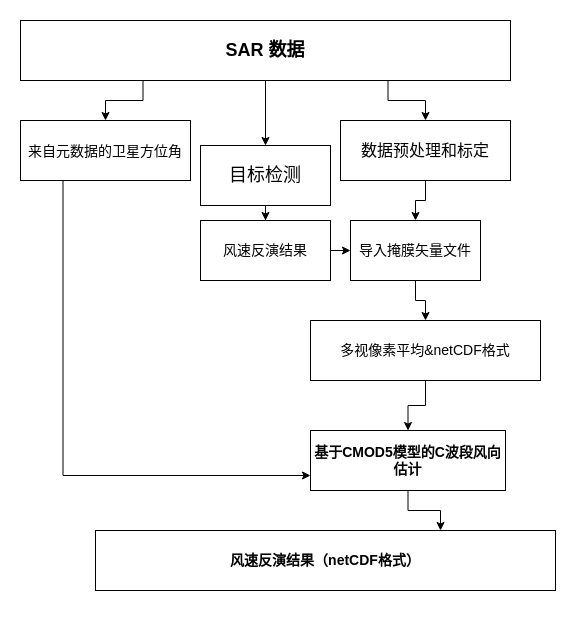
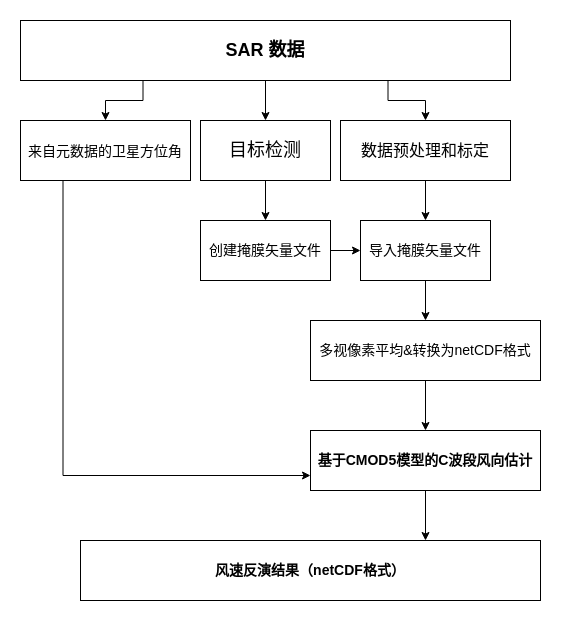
- <mxCell id="9" value="&lt;font style=&quot;font-size: 18px&quot;&gt;目标检测&lt;/font&gt;&lt;br&gt;" style="rounded=0;whiteSpace=wrap;html=1;" parent="1" vertex="1"><mxGeometry x="200" y="145" width="130" height="60" as="geometry" /></mxCell>
+ <mxCell id="9" value="&lt;font style=&quot;font-size: 18px&quot;&gt;目标检测&lt;/font&gt;&lt;br&gt;" style="rounded=0;whiteSpace=wrap;html=1;" parent="1" vertex="1"><mxGeometry x="200" y="120" width="130" height="60" as="geometry" /></mxCell>
- <mxCell id="11" value="&lt;font style=&quot;font-size: 14px&quot;&gt;风速反演结果&lt;/font&gt;&lt;br&gt;" style="rounded=0;whiteSpace=wrap;html=1;" parent="1" vertex="1"><mxGeometry x="200" y="220" width="130" height="60" as="geometry" /></mxCell>
+ <mxCell id="11" value="&lt;font style=&quot;font-size: 14px&quot;&gt;创建掩膜矢量文件&lt;/font&gt;&lt;br&gt;" style="rounded=0;whiteSpace=wrap;html=1;" parent="1" vertex="1"><mxGeometry x="200" y="220" width="130" height="60" as="geometry" /></mxCell>
- <mxCell id="15" value="&lt;font style=&quot;font-size: 14px&quot;&gt;导入掩膜矢量文件&lt;/font&gt;" style="rounded=0;whiteSpace=wrap;html=1;" parent="1" vertex="1"><mxGeometry x="350" y="220" width="130" height="60" as="geometry" /></mxCell>
+ <mxCell id="15" value="&lt;font style=&quot;font-size: 14px&quot;&gt;导入掩膜矢量文件&lt;/font&gt;" style="rounded=0;whiteSpace=wrap;html=1;" parent="1" vertex="1"><mxGeometry x="360" y="220" width="130" height="60" as="geometry" /></mxCell>
- <mxCell id="17" value="&lt;font style=&quot;font-size: 14px&quot;&gt;多视像素平均&amp;amp;netCDF格式&lt;/font&gt;" style="rounded=0;whiteSpace=wrap;html=1;" parent="1" vertex="1"><mxGeometry x="310" y="320" width="230" height="60" as="geometry" /></mxCell>
+ <mxCell id="17" value="&lt;font style=&quot;font-size: 14px&quot;&gt;多视像素平均&amp;amp;转换为netCDF格式&lt;/font&gt;" style="rounded=0;whiteSpace=wrap;html=1;" parent="1" vertex="1"><mxGeometry x="310" y="320" width="230" height="60" as="geometry" /></mxCell>
- <mxCell id="19" value="&lt;font style=&quot;font-size: 14px&quot;&gt;&lt;b&gt;基于CMOD5模型的C波段风向估计&lt;/b&gt;&lt;/font&gt;" style="rounded=0;whiteSpace=wrap;html=1;" parent="1" vertex="1"><mxGeometry x="310" y="430" width="195" height="60" as="geometry" /></mxCell>
+ <mxCell id="19" value="&lt;font style=&quot;font-size: 14px&quot;&gt;&lt;b&gt;基于CMOD5模型的C波段风向估计&lt;/b&gt;&lt;/font&gt;" style="rounded=0;whiteSpace=wrap;html=1;" parent="1" vertex="1"><mxGeometry x="310" y="430" width="230" height="60" as="geometry" /></mxCell>
- <mxCell id="20" value="&lt;span style=&quot;font-size: 14px&quot;&gt;&lt;b&gt;风速反演结果（netCDF格式）&lt;/b&gt;&lt;/span&gt;" style="rounded=0;whiteSpace=wrap;html=1;" vertex="1" parent="1"><mxGeometry x="95" y="530" width="460" height="60" as="geometry" /></mxCell>
+ <mxCell id="20" value="&lt;span style=&quot;font-size: 14px&quot;&gt;&lt;b&gt;风速反演结果（netCDF格式）&lt;/b&gt;&lt;/span&gt;" style="rounded=0;whiteSpace=wrap;html=1;" vertex="1" parent="1"><mxGeometry x="80" y="540" width="460" height="60" as="geometry" /></mxCell>
